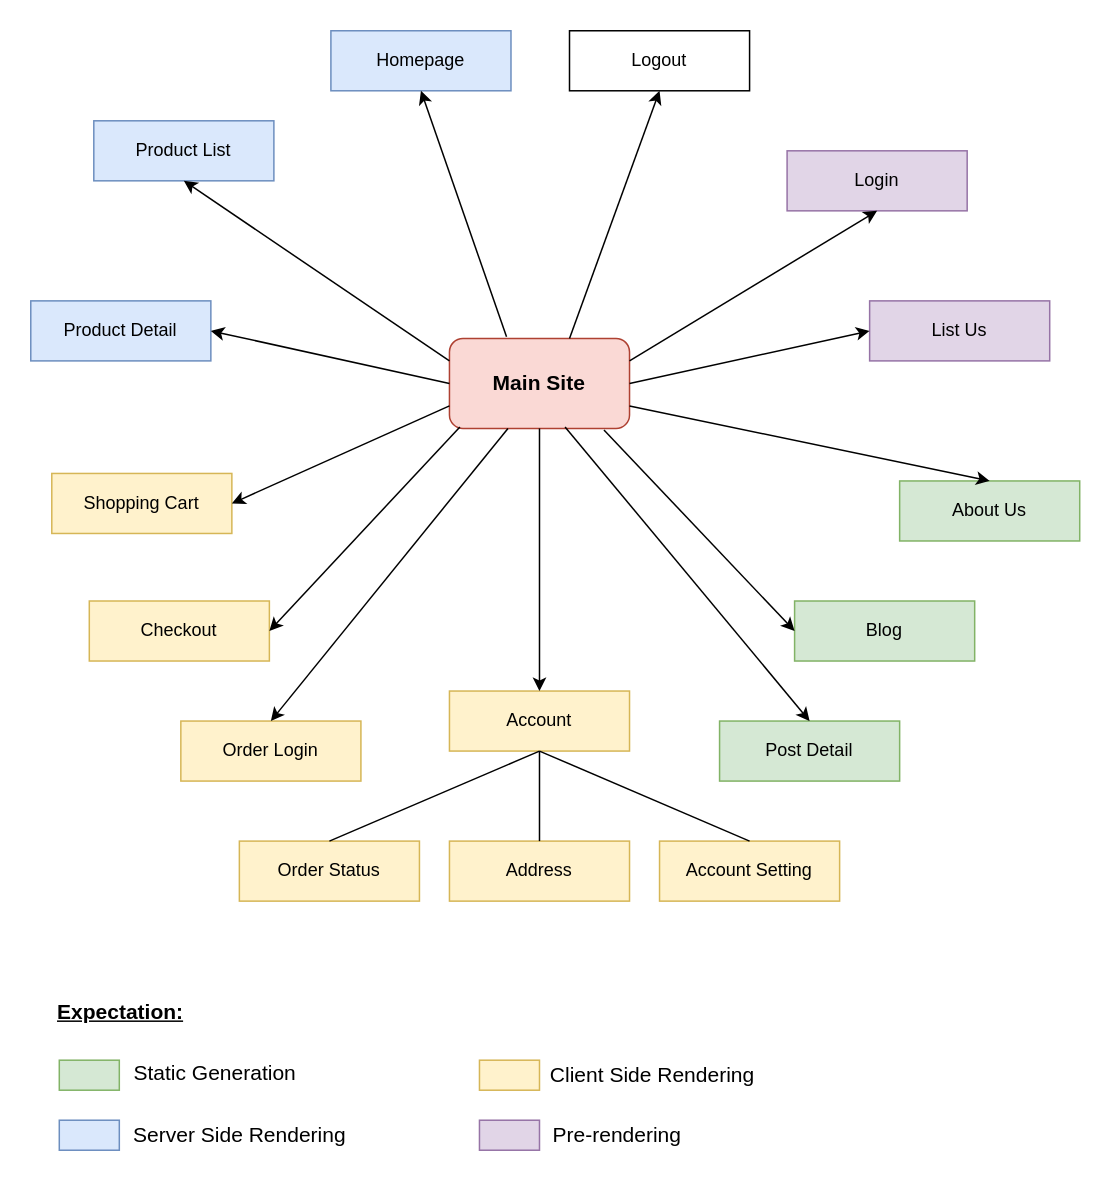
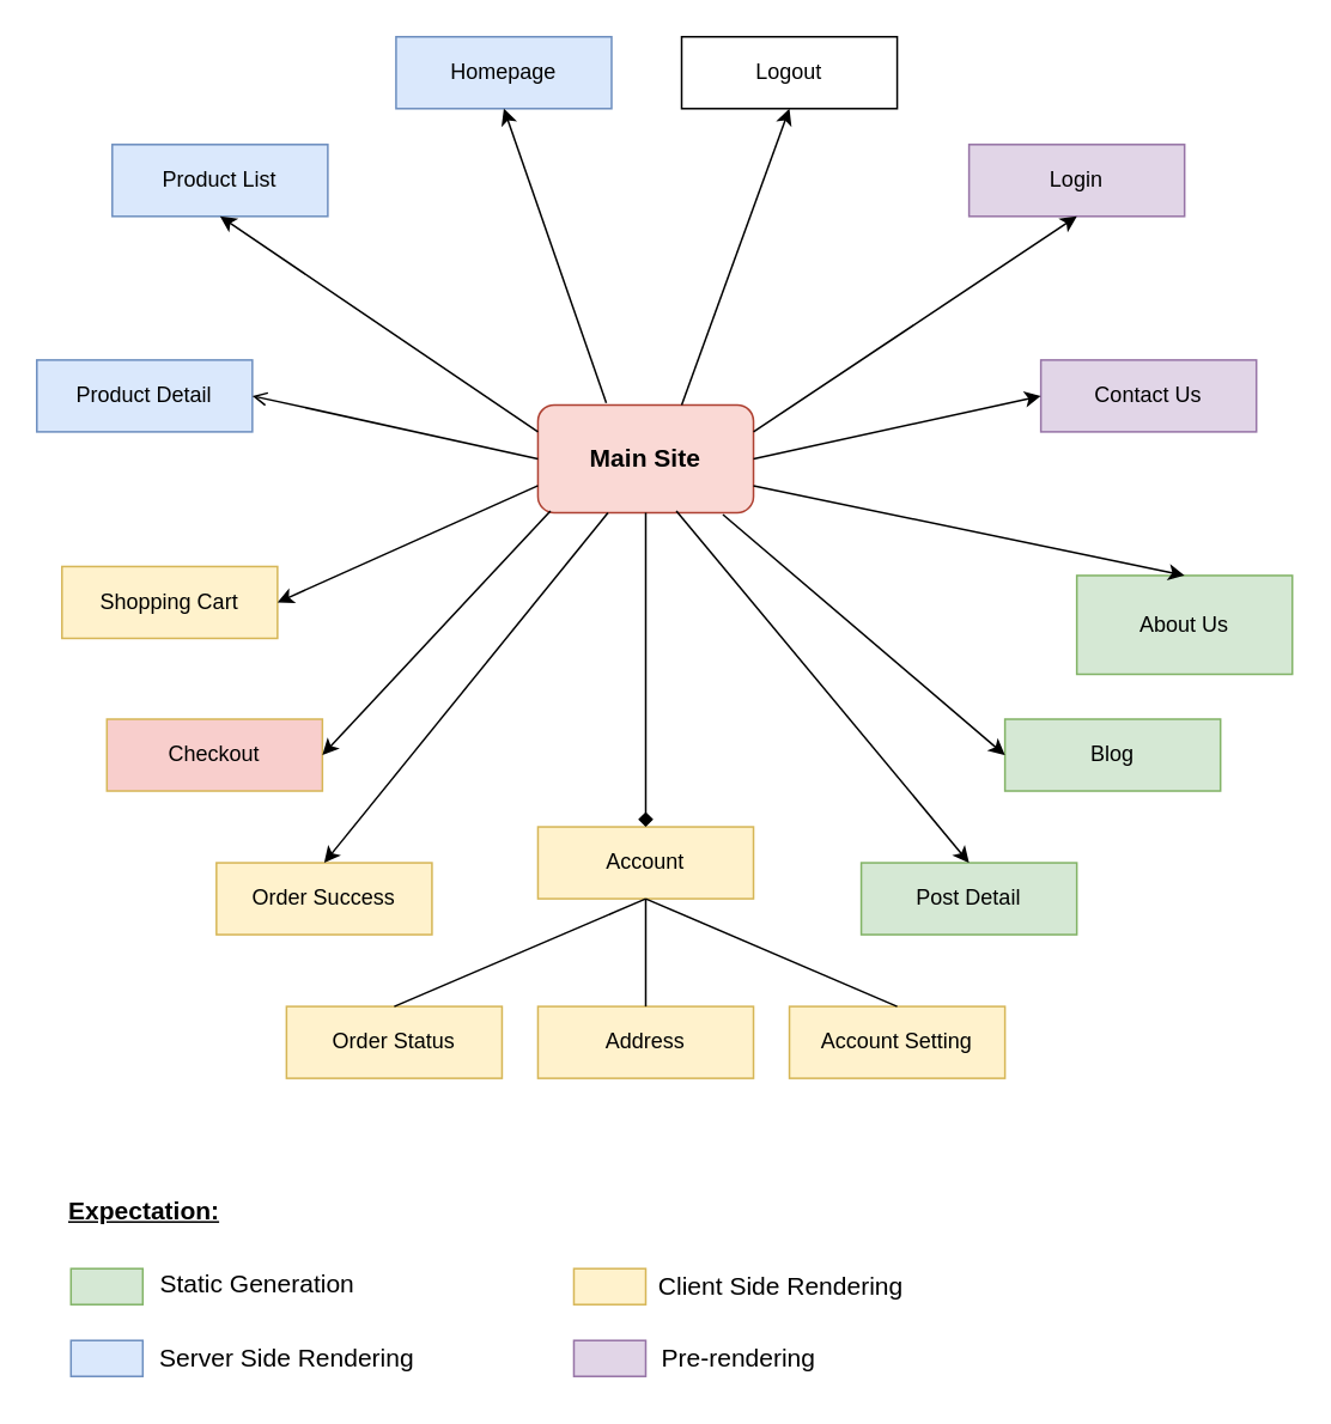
- <mxCell id="2" value="Login" style="rounded=0;whiteSpace=wrap;html=1;fillColor=#e1d5e7;strokeColor=#9673a6;" vertex="1" parent="1"><mxGeometry x="524" y="100" width="120" height="40" as="geometry" /></mxCell>
+ <mxCell id="2" value="Login" style="rounded=0;whiteSpace=wrap;html=1;fillColor=#e1d5e7;strokeColor=#9673a6;" vertex="1" parent="1"><mxGeometry x="539" y="80" width="120" height="40" as="geometry" /></mxCell>
- <mxCell id="11" value="List Us" style="rounded=0;whiteSpace=wrap;html=1;fillColor=#e1d5e7;strokeColor=#9673a6;" vertex="1" parent="1"><mxGeometry x="579" y="200" width="120" height="40" as="geometry" /></mxCell>
+ <mxCell id="11" value="Contact Us" style="rounded=0;whiteSpace=wrap;html=1;fillColor=#e1d5e7;strokeColor=#9673a6;" vertex="1" parent="1"><mxGeometry x="579" y="200" width="120" height="40" as="geometry" /></mxCell>
- <mxCell id="37" value="" style="endArrow=classic;html=1;rounded=0;fontSize=14;exitX=0;exitY=0.5;exitDx=0;exitDy=0;entryX=1;entryY=0.5;entryDx=0;entryDy=0;" edge="1" parent="1" source="28" target="6"><mxGeometry width="50" height="50" relative="1" as="geometry"><mxPoint x="359" y="320" as="sourcePoint" /><mxPoint x="409" y="270" as="targetPoint" /></mxGeometry></mxCell>
+ <mxCell id="37" value="" style="endArrow=open;html=1;rounded=0;fontSize=14;exitX=0;exitY=0.5;exitDx=0;exitDy=0;entryX=1;entryY=0.5;entryDx=0;entryDy=0;" edge="1" parent="1" source="28" target="6"><mxGeometry width="50" height="50" relative="1" as="geometry"><mxPoint x="359" y="320" as="sourcePoint" /><mxPoint x="409" y="270" as="targetPoint" /></mxGeometry></mxCell>
- <mxCell id="10" value="About Us" style="rounded=0;whiteSpace=wrap;html=1;fillColor=#d5e8d4;strokeColor=#82b366;" vertex="1" parent="1"><mxGeometry x="599" y="320" width="120" height="40" as="geometry" /></mxCell>
+ <mxCell id="10" value="About Us" style="rounded=0;whiteSpace=wrap;html=1;fillColor=#d5e8d4;strokeColor=#82b366;" vertex="1" parent="1"><mxGeometry x="599" y="320" width="120" height="55" as="geometry" /></mxCell>
- <mxCell id="8" value="Checkout" style="rounded=0;whiteSpace=wrap;html=1;fillColor=#fff2cc;strokeColor=#d6b656;" vertex="1" parent="1"><mxGeometry x="59" y="400" width="120" height="40" as="geometry" /></mxCell>
+ <mxCell id="8" value="Checkout" style="rounded=0;whiteSpace=wrap;html=1;fillColor=#f8cecc;strokeColor=#d6b656;" vertex="1" parent="1"><mxGeometry x="59" y="400" width="120" height="40" as="geometry" /></mxCell>
- <mxCell id="39" value="Blog" style="rounded=0;whiteSpace=wrap;html=1;fillColor=#d5e8d4;strokeColor=#82b366;" vertex="1" parent="1"><mxGeometry x="529" y="400" width="120" height="40" as="geometry" /></mxCell>
+ <mxCell id="39" value="Blog" style="rounded=0;whiteSpace=wrap;html=1;fillColor=#d5e8d4;strokeColor=#82b366;" vertex="1" parent="1"><mxGeometry x="559" y="400" width="120" height="40" as="geometry" /></mxCell>
- <mxCell id="43" value="" style="endArrow=classic;html=1;rounded=0;fontSize=14;exitX=0.5;exitY=1;exitDx=0;exitDy=0;entryX=0.5;entryY=0;entryDx=0;entryDy=0;" edge="1" parent="1" source="28" target="12"><mxGeometry width="50" height="50" relative="1" as="geometry"><mxPoint x="359" y="440" as="sourcePoint" /><mxPoint x="409" y="390" as="targetPoint" /></mxGeometry></mxCell>
+ <mxCell id="43" value="" style="endArrow=diamond;html=1;rounded=0;fontSize=14;exitX=0.5;exitY=1;exitDx=0;exitDy=0;entryX=0.5;entryY=0;entryDx=0;entryDy=0;" edge="1" parent="1" source="28" target="12"><mxGeometry width="50" height="50" relative="1" as="geometry"><mxPoint x="359" y="440" as="sourcePoint" /><mxPoint x="409" y="390" as="targetPoint" /></mxGeometry></mxCell>
- <mxCell id="9" value="Order Login" style="rounded=0;whiteSpace=wrap;html=1;fillColor=#fff2cc;strokeColor=#d6b656;" vertex="1" parent="1"><mxGeometry x="120" y="480" width="120" height="40" as="geometry" /></mxCell>
+ <mxCell id="9" value="Order Success" style="rounded=0;whiteSpace=wrap;html=1;fillColor=#fff2cc;strokeColor=#d6b656;" vertex="1" parent="1"><mxGeometry x="120" y="480" width="120" height="40" as="geometry" /></mxCell>
